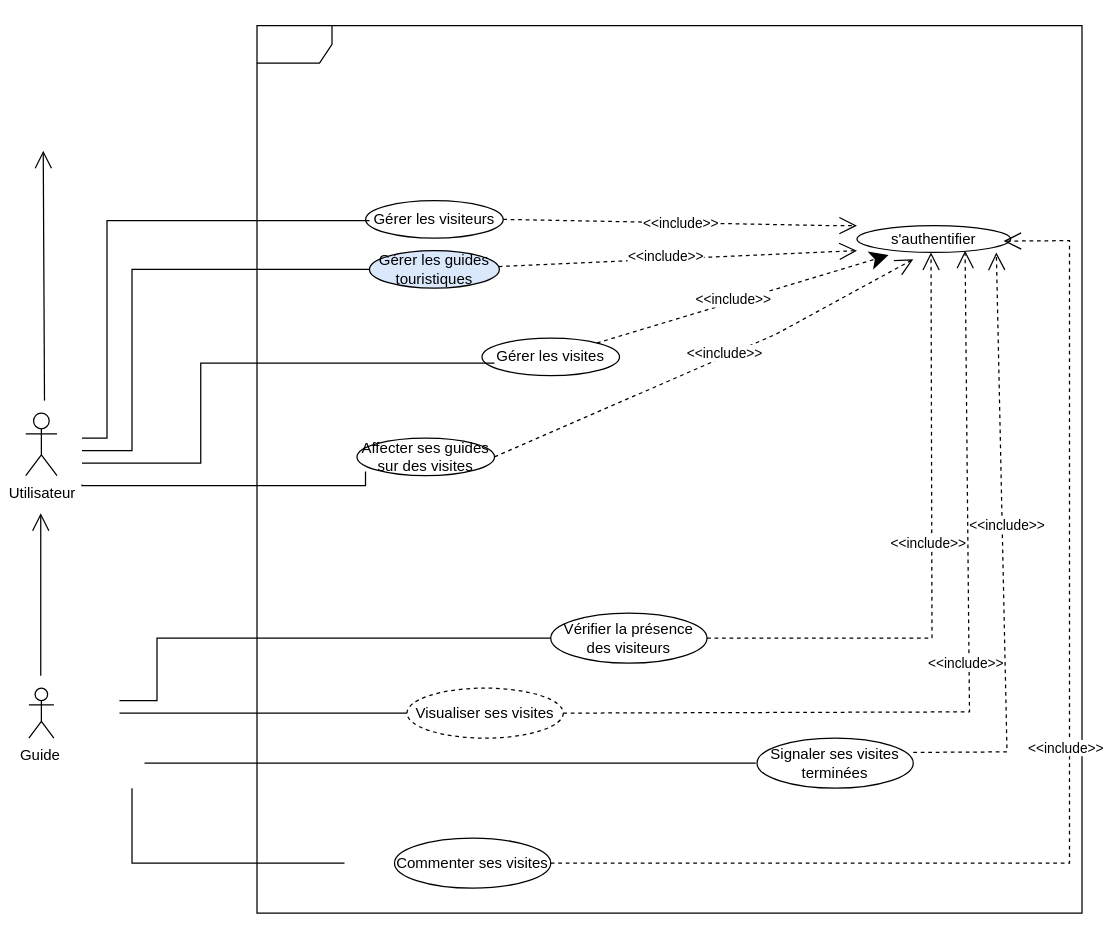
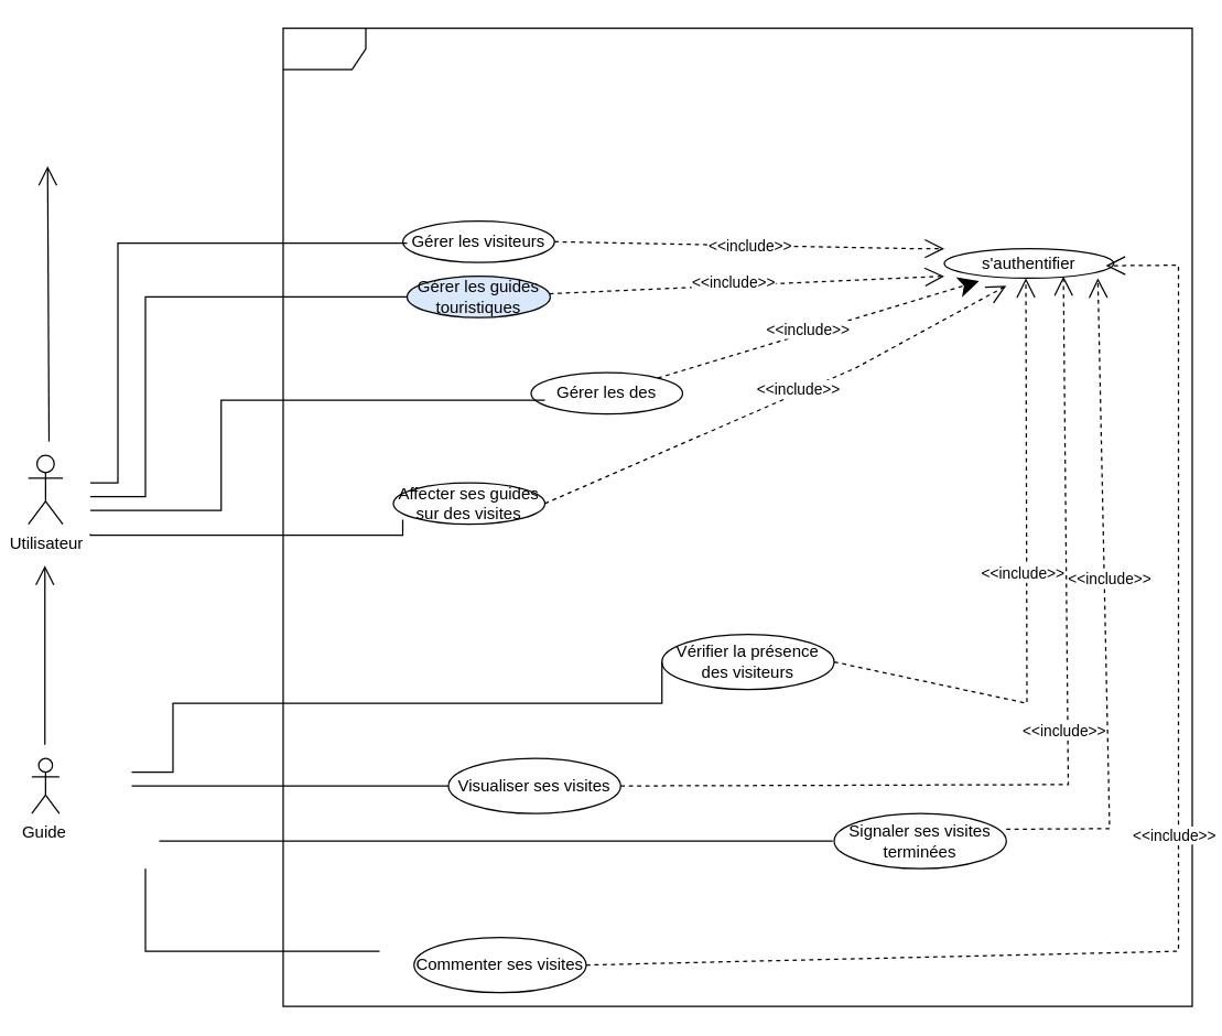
- <mxCell id="8" value="Gérer les visites" style="ellipse;whiteSpace=wrap;html=1;" vertex="1" parent="1"><mxGeometry x="385" y="270" width="110" height="30" as="geometry" /></mxCell>
+ <mxCell id="8" value="Gérer les des" style="ellipse;whiteSpace=wrap;html=1;" vertex="1" parent="1"><mxGeometry x="385" y="270" width="110" height="30" as="geometry" /></mxCell>
- <mxCell id="19" value="Vérifier la présence des visiteurs" style="ellipse;whiteSpace=wrap;html=1;" vertex="1" parent="1"><mxGeometry x="440" y="490" width="125" height="40" as="geometry" /></mxCell>
+ <mxCell id="19" value="Vérifier la présence des visiteurs" style="ellipse;whiteSpace=wrap;html=1;" vertex="1" parent="1"><mxGeometry x="480" y="460" width="125" height="40" as="geometry" /></mxCell>
- <mxCell id="18" value="Visualiser ses visites" style="ellipse;whiteSpace=wrap;html=1;dashed=1;" vertex="1" parent="1"><mxGeometry x="325" y="550" width="125" height="40" as="geometry" /></mxCell>
+ <mxCell id="18" value="Visualiser ses visites" style="ellipse;whiteSpace=wrap;html=1;" vertex="1" parent="1"><mxGeometry x="325" y="550" width="125" height="40" as="geometry" /></mxCell>
- <mxCell id="20" value="Commenter ses visites" style="ellipse;whiteSpace=wrap;html=1;" vertex="1" parent="1"><mxGeometry x="315" y="670" width="125" height="40" as="geometry" /></mxCell>
+ <mxCell id="20" value="Commenter ses visites" style="ellipse;whiteSpace=wrap;html=1;" vertex="1" parent="1"><mxGeometry x="300" y="680" width="125" height="40" as="geometry" /></mxCell>
